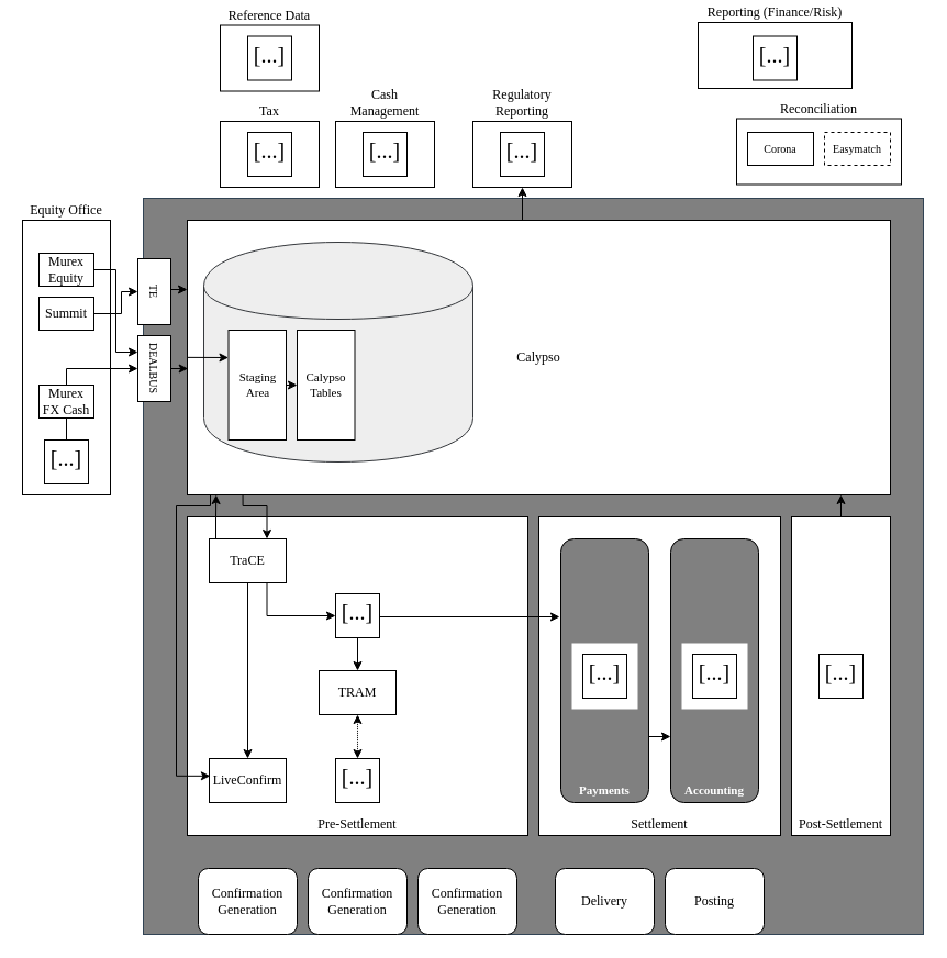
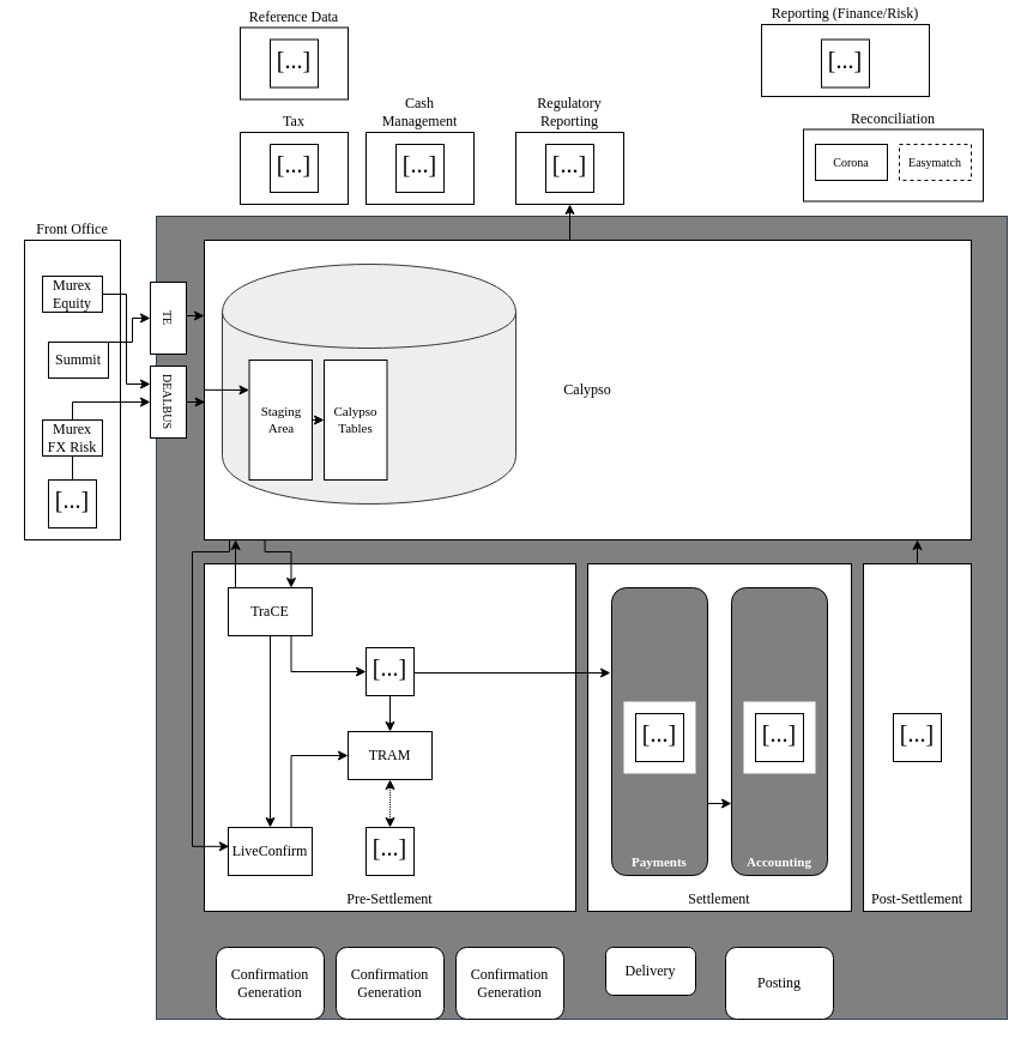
- <mxCell id="9" value="Equity Office" style="rounded=0;whiteSpace=wrap;html=1;fontFamily=New Century Schoolbook;labelPosition=center;verticalLabelPosition=top;align=center;verticalAlign=bottom;" parent="1" vertex="1"><mxGeometry x="20" y="200" width="80" height="250" as="geometry" /></mxCell>
+ <mxCell id="9" value="Front Office" style="rounded=0;whiteSpace=wrap;html=1;fontFamily=New Century Schoolbook;labelPosition=center;verticalLabelPosition=top;align=center;verticalAlign=bottom;" parent="1" vertex="1"><mxGeometry x="20" y="200" width="80" height="250" as="geometry" /></mxCell>
- <mxCell id="23" value="Summit" style="rounded=0;whiteSpace=wrap;html=1;fontFamily=New Century Schoolbook;" parent="1" vertex="1"><mxGeometry x="35" y="270" width="50" height="30" as="geometry" /></mxCell>
+ <mxCell id="23" value="Summit" style="rounded=0;whiteSpace=wrap;html=1;fontFamily=New Century Schoolbook;" parent="1" vertex="1"><mxGeometry x="40" y="285" width="50" height="30" as="geometry" /></mxCell>
- <mxCell id="65" value="Murex FX Cash" style="rounded=0;whiteSpace=wrap;html=1;fontFamily=New Century Schoolbook;" vertex="1" parent="1"><mxGeometry x="35" y="350" width="50" height="30" as="geometry" /></mxCell>
+ <mxCell id="65" value="Murex FX Risk" style="rounded=0;whiteSpace=wrap;html=1;fontFamily=New Century Schoolbook;" vertex="1" parent="1"><mxGeometry x="35" y="350" width="50" height="30" as="geometry" /></mxCell>
+ <mxCell id="13" value="" style="edgeStyle=orthogonalEdgeStyle;rounded=0;orthogonalLoop=1;jettySize=auto;html=1;fontFamily=New Century Schoolbook;fontSize=20;entryX=0.75;entryY=0;entryDx=0;entryDy=0;startArrow=classic;startFill=1;endArrow=none;endFill=0;" parent="1" source="15" target="16" edge="1"><mxGeometry relative="1" as="geometry"><mxPoint x="242.5" y="650" as="targetPoint" /></mxGeometry></mxCell>
- <mxCell id="52" value="Delivery" style="rounded=1;whiteSpace=wrap;html=1;fontFamily=New Century Schoolbook;" parent="1" vertex="1"><mxGeometry x="505" y="790" width="90" height="60" as="geometry" /></mxCell>
+ <mxCell id="52" value="Delivery" style="rounded=1;whiteSpace=wrap;html=1;fontFamily=New Century Schoolbook;" parent="1" vertex="1"><mxGeometry x="505" y="790" width="75" height="40" as="geometry" /></mxCell>
